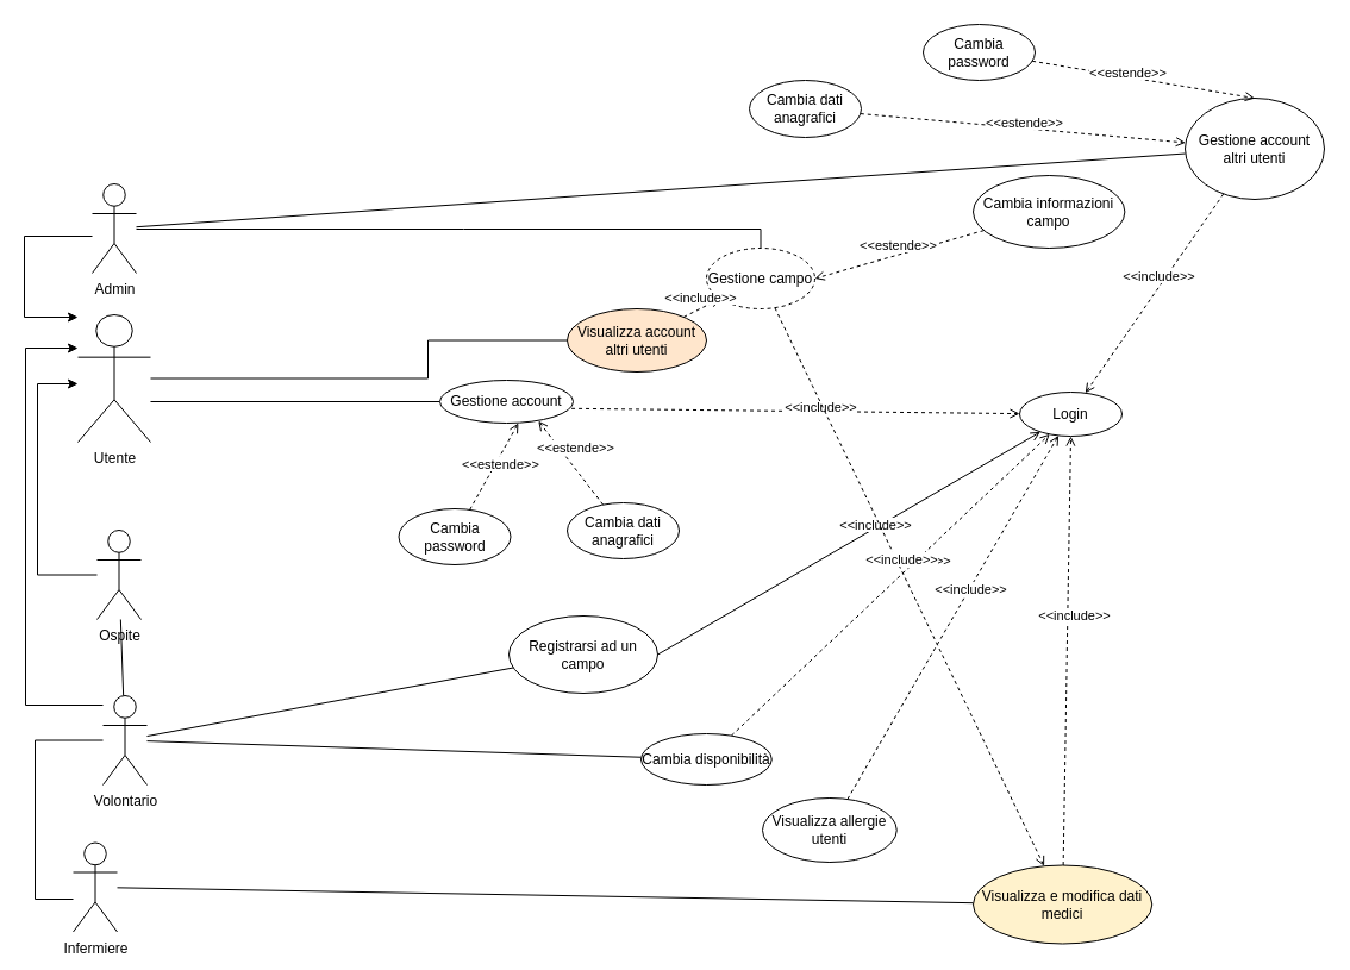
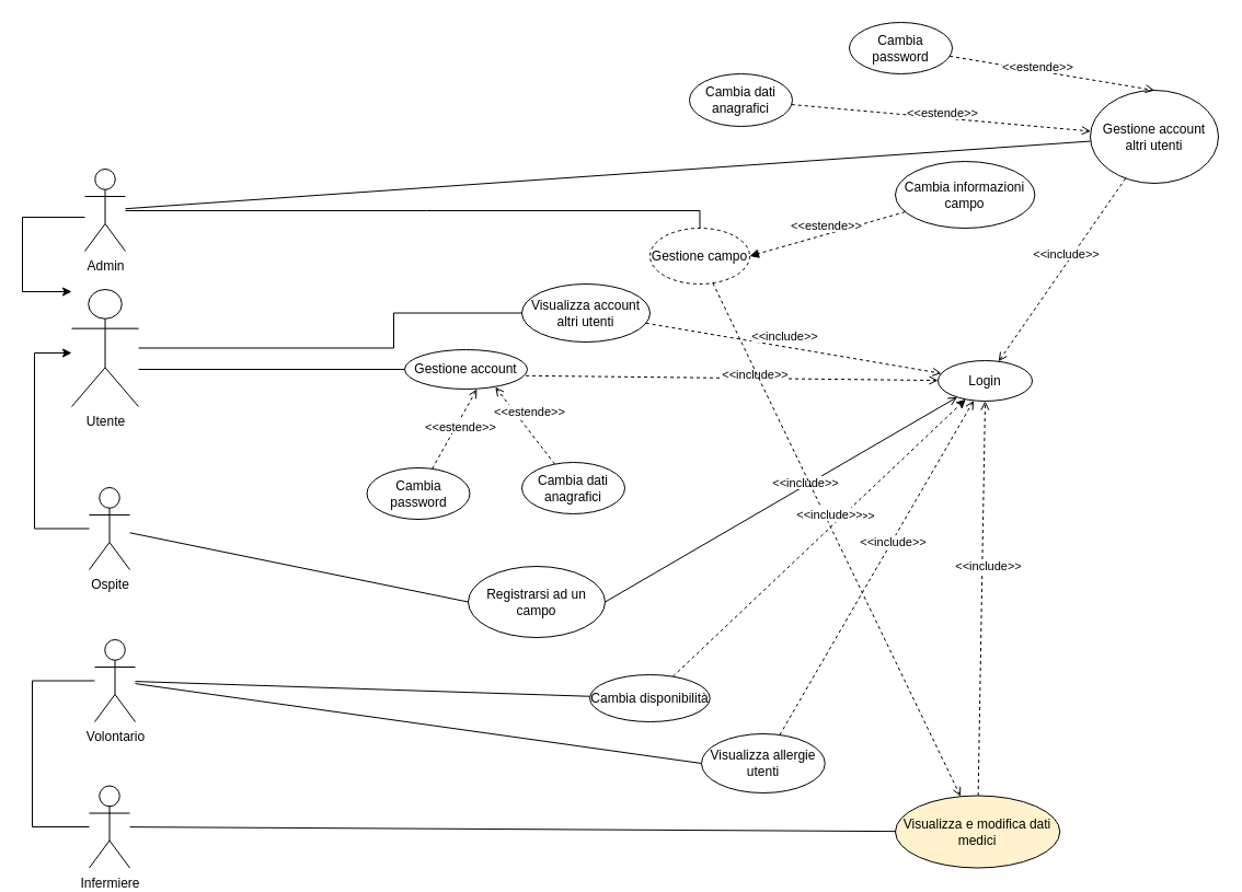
- <mxCell id="37" value="&lt;span style=&quot;background-color: rgb(255, 255, 255);&quot;&gt;&amp;lt;&amp;lt;estende&amp;gt;&amp;gt;&lt;/span&gt;" style="edgeStyle=none;html=1;endArrow=open;verticalAlign=bottom;dashed=1;labelBackgroundColor=none;rounded=0;entryX=1;entryY=0.5;entryDx=0;entryDy=0;" parent="1" source="36" target="31" edge="1"><mxGeometry x="0.013" y="1" width="160" relative="1" as="geometry"><mxPoint x="515.178" y="992.656" as="sourcePoint" /><mxPoint x="583.805" y="880.281" as="targetPoint" /><mxPoint as="offset" /><Array as="points" /></mxGeometry></mxCell>
+ <mxCell id="37" value="&lt;span style=&quot;background-color: rgb(255, 255, 255);&quot;&gt;&amp;lt;&amp;lt;estende&amp;gt;&amp;gt;&lt;/span&gt;" style="edgeStyle=none;html=1;endArrow=block;verticalAlign=bottom;dashed=1;labelBackgroundColor=none;rounded=0;entryX=1;entryY=0.5;entryDx=0;entryDy=0;" parent="1" source="36" target="31" edge="1"><mxGeometry x="0.013" y="1" width="160" relative="1" as="geometry"><mxPoint x="515.178" y="992.656" as="sourcePoint" /><mxPoint x="583.805" y="880.281" as="targetPoint" /><mxPoint as="offset" /><Array as="points" /></mxGeometry></mxCell>
- <mxCell id="39" value="&lt;span style=&quot;background-color: rgb(255, 255, 255);&quot;&gt;&amp;lt;&amp;lt;include&amp;gt;&amp;gt;&lt;/span&gt;" style="edgeStyle=none;html=1;endArrow=open;verticalAlign=bottom;dashed=1;labelBackgroundColor=none;rounded=0;" parent="1" source="10" target="31" edge="1"><mxGeometry x="-0.06" width="160" relative="1" as="geometry"><mxPoint x="513" y="248" as="sourcePoint" /><mxPoint x="587" y="372" as="targetPoint" /><mxPoint as="offset" /></mxGeometry></mxCell>
+ <mxCell id="39" value="&lt;span style=&quot;background-color: rgb(255, 255, 255);&quot;&gt;&amp;lt;&amp;lt;include&amp;gt;&amp;gt;&lt;/span&gt;" style="edgeStyle=none;html=1;endArrow=open;verticalAlign=bottom;dashed=1;labelBackgroundColor=none;rounded=0;" parent="1" source="10" target="38" edge="1"><mxGeometry x="-0.06" width="160" relative="1" as="geometry"><mxPoint x="513" y="248" as="sourcePoint" /><mxPoint x="587" y="372" as="targetPoint" /><mxPoint as="offset" /></mxGeometry></mxCell>
- <mxCell id="10" value="Visualizza account altri utenti" style="ellipse;whiteSpace=wrap;html=1;fillColor=#ffe6cc;" parent="1" vertex="1"><mxGeometry x="476" y="259" width="117" height="53" as="geometry" /></mxCell>
+ <mxCell id="10" value="Visualizza account altri utenti" style="ellipse;whiteSpace=wrap;html=1;" parent="1" vertex="1"><mxGeometry x="476" y="259" width="117" height="53" as="geometry" /></mxCell>
- <mxCell id="43" value="&lt;span style=&quot;background-color: rgb(255, 255, 255);&quot;&gt;&amp;lt;&amp;lt;include&amp;gt;&amp;gt;&lt;/span&gt;" style="edgeStyle=none;html=1;endArrow=open;verticalAlign=bottom;dashed=1;labelBackgroundColor=none;rounded=0;" parent="1" source="17" target="38" edge="1"><mxGeometry x="0.116" y="-6" width="160" relative="1" as="geometry"><mxPoint x="1182.571" y="702" as="sourcePoint" /><mxPoint x="1183.957" y="317" as="targetPoint" /><mxPoint as="offset" /></mxGeometry></mxCell>
+ <mxCell id="43" value="&lt;span style=&quot;background-color: rgb(255, 255, 255);&quot;&gt;&amp;lt;&amp;lt;include&amp;gt;&amp;gt;&lt;/span&gt;" style="edgeStyle=none;html=1;endArrow=classic;verticalAlign=bottom;dashed=1;labelBackgroundColor=none;rounded=0;" parent="1" source="17" target="38" edge="1"><mxGeometry x="0.116" y="-6" width="160" relative="1" as="geometry"><mxPoint x="1182.571" y="702" as="sourcePoint" /><mxPoint x="1183.957" y="317" as="targetPoint" /><mxPoint as="offset" /></mxGeometry></mxCell>
- <mxCell id="12" style="edgeStyle=orthogonalEdgeStyle;rounded=0;orthogonalLoop=1;jettySize=auto;html=1;endArrow=classic;endFill=1;" parent="1" source="14" target="44" edge="1"><mxGeometry relative="1" as="geometry"><mxPoint x="333" y="381" as="targetPoint" /><Array as="points"><mxPoint x="21" y="592" /><mxPoint x="21" y="292" /></Array></mxGeometry></mxCell>
+ <mxCell id="3" style="rounded=0;orthogonalLoop=1;jettySize=auto;html=1;entryX=0;entryY=0.5;entryDx=0;entryDy=0;endArrow=none;endFill=0;" parent="1" source="4" target="5" edge="1"><mxGeometry relative="1" as="geometry"><mxPoint x="418" y="165" as="sourcePoint" /></mxGeometry></mxCell>
- <mxCell id="11" style="edgeStyle=none;rounded=0;orthogonalLoop=1;jettySize=auto;html=1;labelBackgroundColor=#FFFFFF;endArrow=none;endFill=0;" parent="1" source="14" target="4" edge="1"><mxGeometry relative="1" as="geometry"><mxPoint x="735" y="415.571" as="targetPoint" /></mxGeometry></mxCell>
+ <mxCell id="11" style="edgeStyle=none;rounded=0;orthogonalLoop=1;jettySize=auto;html=1;labelBackgroundColor=#FFFFFF;endArrow=none;endFill=0;entryX=0;entryY=0.5;entryDx=0;entryDy=0;" parent="1" source="14" target="15" edge="1"><mxGeometry relative="1" as="geometry"><mxPoint x="735" y="415.571" as="targetPoint" /></mxGeometry></mxCell>
- <mxCell id="13" style="edgeStyle=none;rounded=0;orthogonalLoop=1;jettySize=auto;html=1;endArrow=none;endFill=0;" parent="1" source="14" target="5" edge="1"><mxGeometry relative="1" as="geometry" /></mxCell>
- <mxCell id="19" value="Infermiere" style="shape=umlActor;html=1;verticalLabelPosition=bottom;verticalAlign=top;align=center;" parent="1" vertex="1"><mxGeometry x="61" y="707.5" width="37" height="75" as="geometry" /></mxCell>
+ <mxCell id="19" value="Infermiere" style="shape=umlActor;html=1;verticalLabelPosition=bottom;verticalAlign=top;align=center;" parent="1" vertex="1"><mxGeometry x="81" y="717.5" width="37" height="75" as="geometry" /></mxCell>
